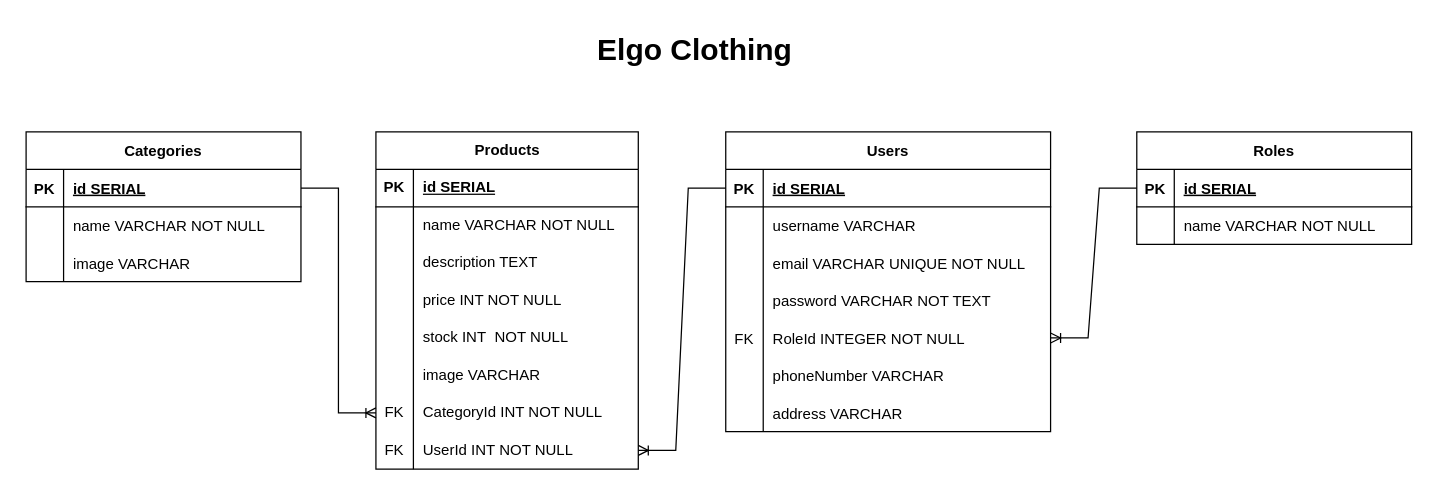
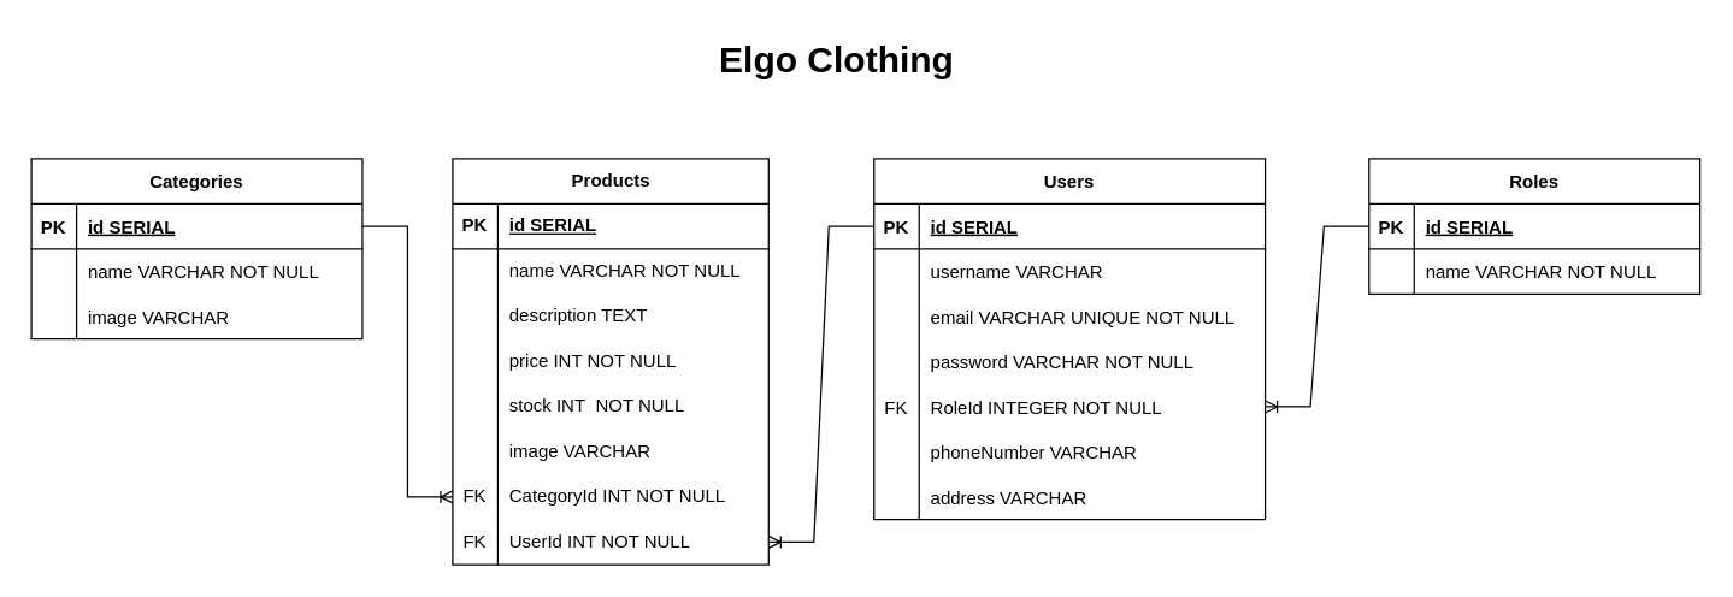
- <mxCell id="51" value="password VARCHAR NOT TEXT" style="shape=partialRectangle;connectable=0;fillColor=none;top=0;left=0;bottom=0;right=0;align=left;spacingLeft=6;overflow=hidden;" parent="49" vertex="1"><mxGeometry x="30" width="230" height="30" as="geometry"><mxRectangle width="230" height="30" as="alternateBounds" /></mxGeometry></mxCell>
+ <mxCell id="51" value="password VARCHAR NOT NULL" style="shape=partialRectangle;connectable=0;fillColor=none;top=0;left=0;bottom=0;right=0;align=left;spacingLeft=6;overflow=hidden;" parent="49" vertex="1"><mxGeometry x="30" width="230" height="30" as="geometry"><mxRectangle width="230" height="30" as="alternateBounds" /></mxGeometry></mxCell>
